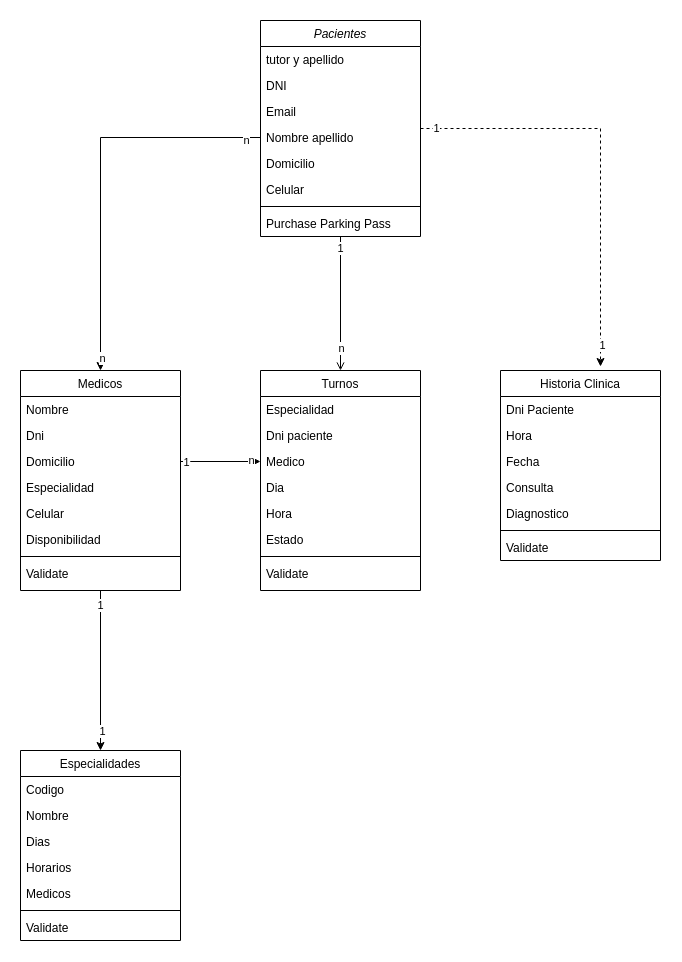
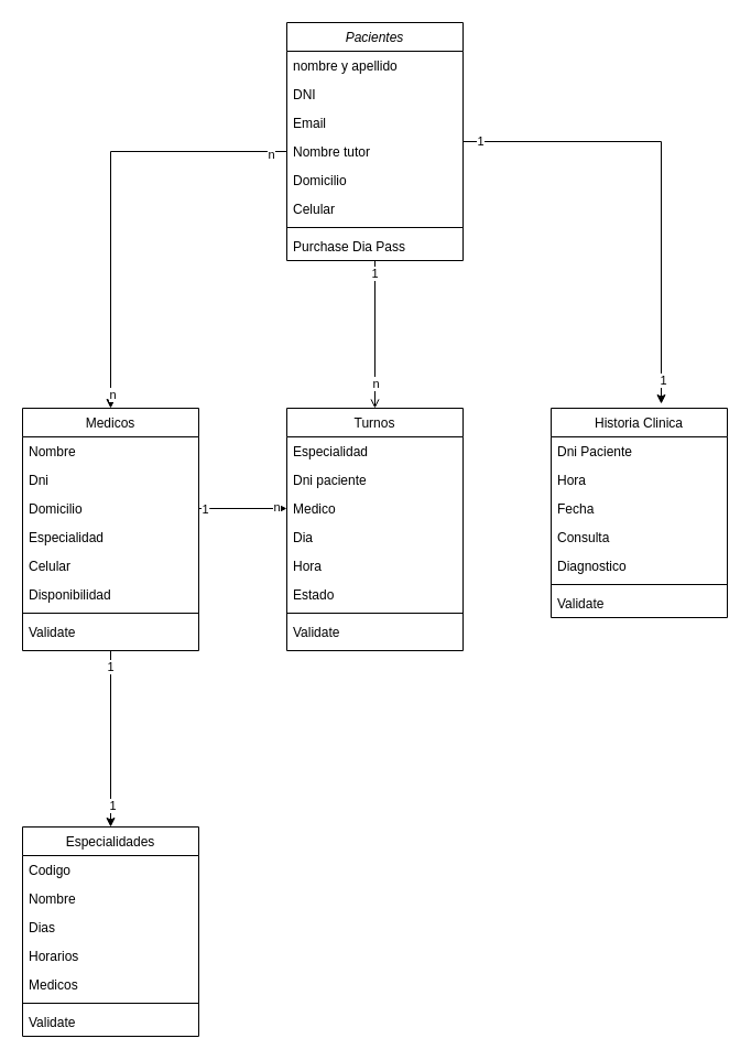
- <mxCell id="9" value="tutor y apellido" style="text;align=left;verticalAlign=top;spacingLeft=4;spacingRight=4;overflow=hidden;rotatable=0;points=[[0,0.5],[1,0.5]];portConstraint=eastwest;" parent="8" vertex="1"><mxGeometry y="26" width="160" height="26" as="geometry" /></mxCell>
+ <mxCell id="9" value="nombre y apellido" style="text;align=left;verticalAlign=top;spacingLeft=4;spacingRight=4;overflow=hidden;rotatable=0;points=[[0,0.5],[1,0.5]];portConstraint=eastwest;" parent="8" vertex="1"><mxGeometry y="26" width="160" height="26" as="geometry" /></mxCell>
- <mxCell id="12" value="Nombre apellido" style="text;align=left;verticalAlign=top;spacingLeft=4;spacingRight=4;overflow=hidden;rotatable=0;points=[[0,0.5],[1,0.5]];portConstraint=eastwest;" vertex="1" parent="8"><mxGeometry y="104" width="160" height="26" as="geometry" /></mxCell>
+ <mxCell id="12" value="Nombre tutor" style="text;align=left;verticalAlign=top;spacingLeft=4;spacingRight=4;overflow=hidden;rotatable=0;points=[[0,0.5],[1,0.5]];portConstraint=eastwest;" vertex="1" parent="8"><mxGeometry y="104" width="160" height="26" as="geometry" /></mxCell>
- <mxCell id="2" style="edgeStyle=orthogonalEdgeStyle;rounded=0;orthogonalLoop=1;jettySize=auto;html=1;entryX=0.625;entryY=-0.021;entryDx=0;entryDy=0;entryPerimeter=0;dashed=1;" edge="1" parent="1" source="8" target="46"><mxGeometry relative="1" as="geometry" /></mxCell>
+ <mxCell id="2" style="edgeStyle=orthogonalEdgeStyle;rounded=0;orthogonalLoop=1;jettySize=auto;html=1;entryX=0.625;entryY=-0.021;entryDx=0;entryDy=0;entryPerimeter=0;" edge="1" parent="1" source="8" target="46"><mxGeometry relative="1" as="geometry" /></mxCell>
- <mxCell id="16" value="Purchase Parking Pass" style="text;align=left;verticalAlign=top;spacingLeft=4;spacingRight=4;overflow=hidden;rotatable=0;points=[[0,0.5],[1,0.5]];portConstraint=eastwest;" parent="8" vertex="1"><mxGeometry y="190" width="160" height="26" as="geometry" /></mxCell>
+ <mxCell id="16" value="Purchase Dia Pass" style="text;align=left;verticalAlign=top;spacingLeft=4;spacingRight=4;overflow=hidden;rotatable=0;points=[[0,0.5],[1,0.5]];portConstraint=eastwest;" parent="8" vertex="1"><mxGeometry y="190" width="160" height="26" as="geometry" /></mxCell>
